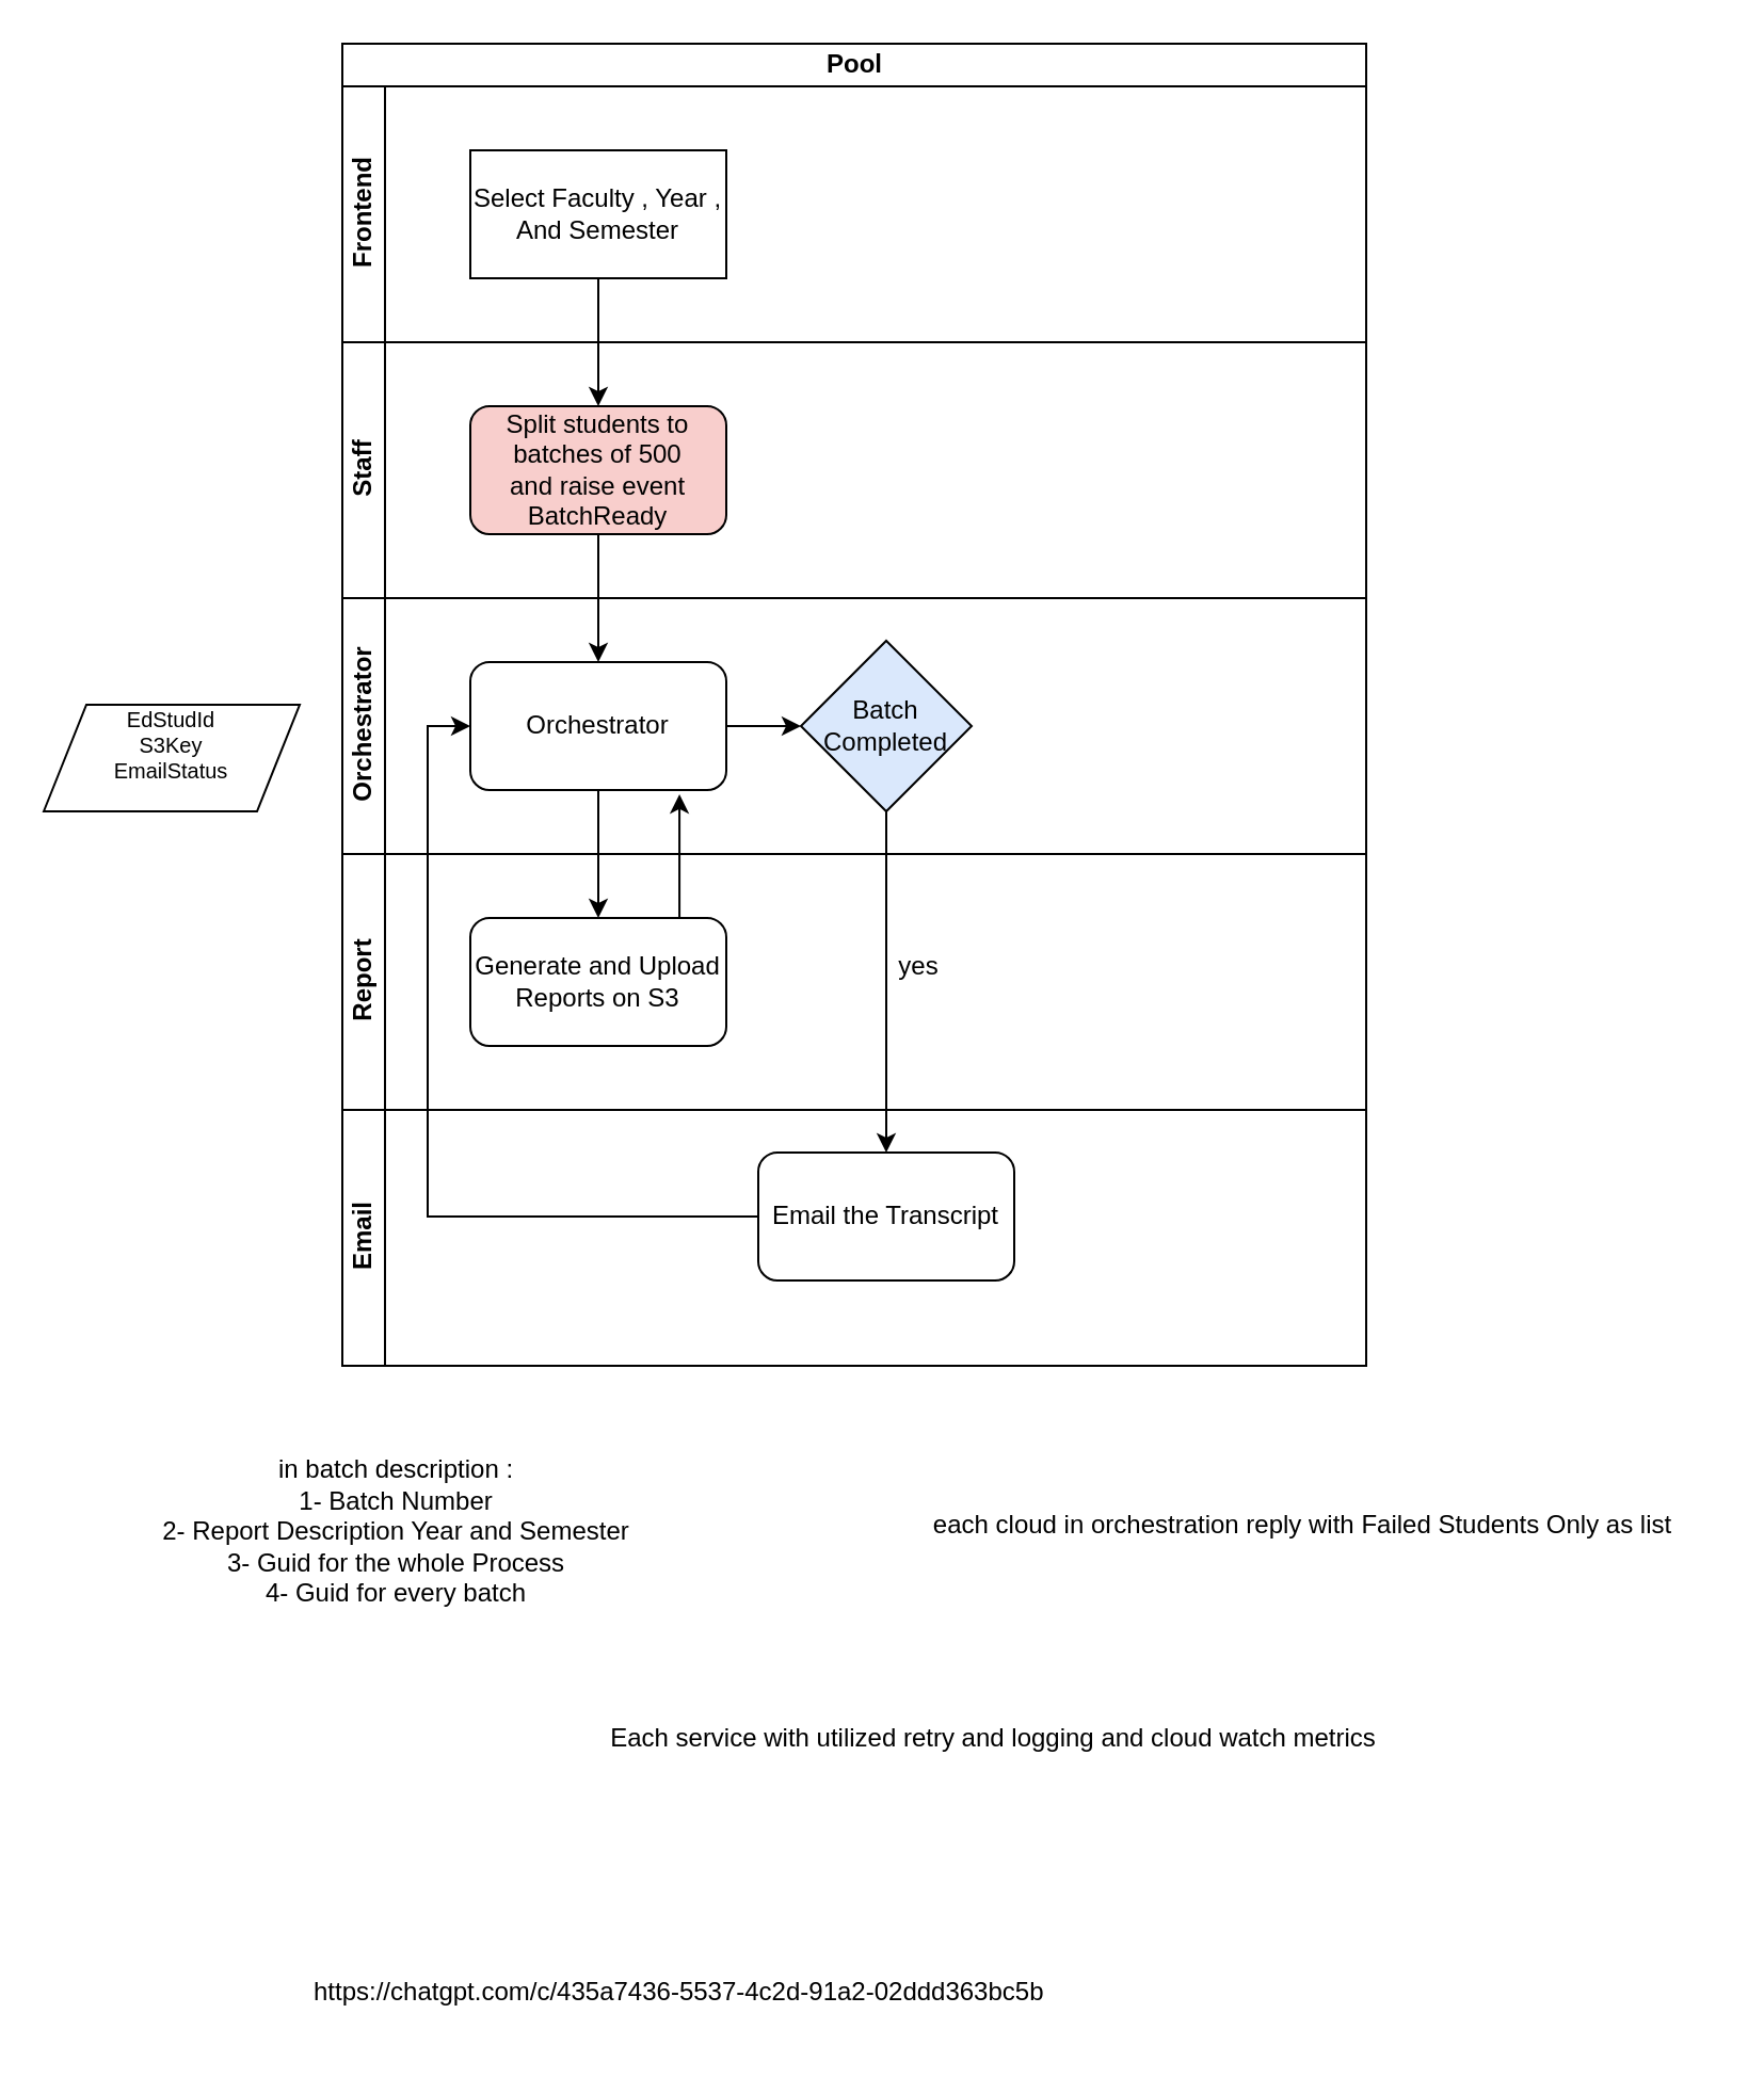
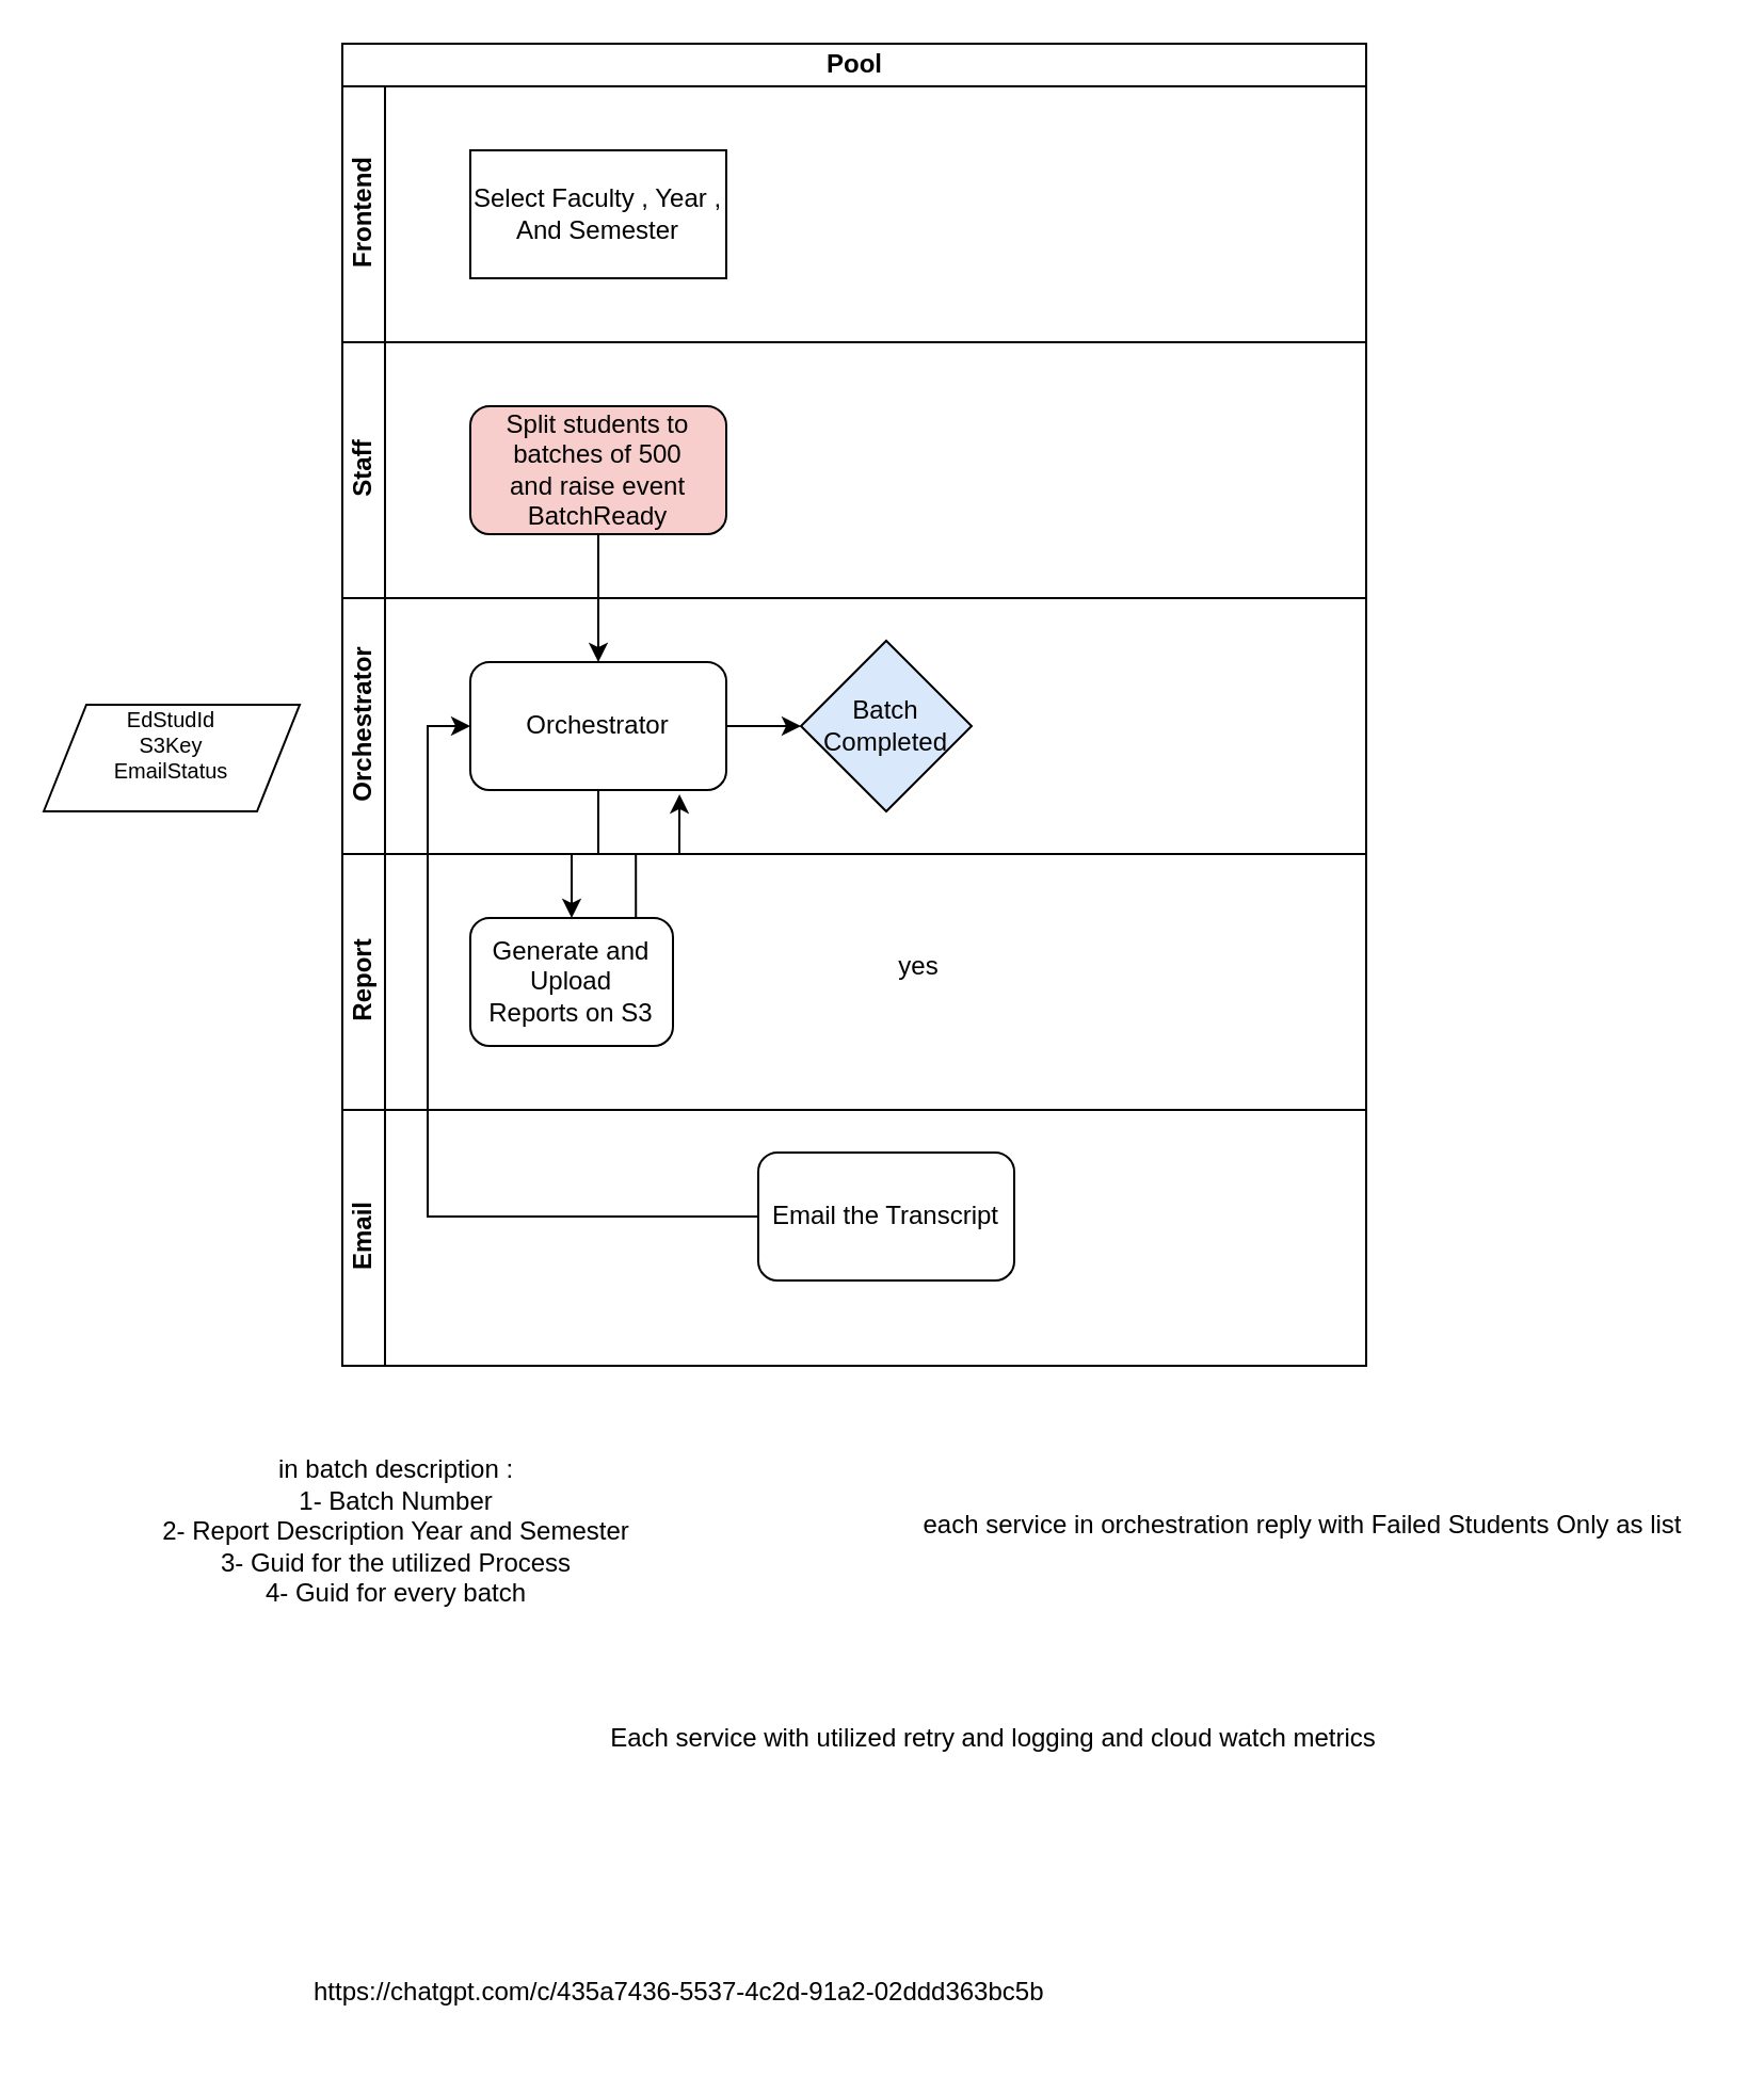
- <mxCell id="13" style="edgeStyle=orthogonalEdgeStyle;rounded=0;orthogonalLoop=1;jettySize=auto;html=1;" edge="1" parent="2" source="4" target="6"><mxGeometry relative="1" as="geometry"><mxPoint x="200" y="-50" as="targetPoint" /></mxGeometry></mxCell>
- <mxCell id="12" value="Generate and Upload &lt;br&gt;Reports on S3" style="rounded=1;whiteSpace=wrap;html=1;" vertex="1" parent="11"><mxGeometry x="60" y="30" width="120" height="60" as="geometry" /></mxCell>
+ <mxCell id="12" value="Generate and Upload &lt;br&gt;Reports on S3" style="rounded=1;whiteSpace=wrap;html=1;" vertex="1" parent="11"><mxGeometry x="60" y="30" width="95" height="60" as="geometry" /></mxCell>
- <mxCell id="19" style="edgeStyle=orthogonalEdgeStyle;rounded=0;orthogonalLoop=1;jettySize=auto;html=1;" edge="1" parent="2" source="10" target="18"><mxGeometry relative="1" as="geometry" /></mxCell>
- <mxCell id="24" value="each cloud in orchestration reply with Failed Students Only as list" style="text;html=1;align=center;verticalAlign=middle;resizable=0;points=[];autosize=1;strokeColor=none;fillColor=none;" vertex="1" parent="1"><mxGeometry x="415" y="700" width="390" height="30" as="geometry" /></mxCell>
+ <mxCell id="24" value="each service in orchestration reply with Failed Students Only as list" style="text;html=1;align=center;verticalAlign=middle;resizable=0;points=[];autosize=1;strokeColor=none;fillColor=none;" vertex="1" parent="1"><mxGeometry x="415" y="700" width="390" height="30" as="geometry" /></mxCell>
- <mxCell id="23" value="in batch description : &lt;br&gt;1- Batch Number &lt;br&gt;2- Report Description Year and Semester&lt;div&gt;3- Guid for the whole Process&lt;br&gt;4- Guid for every batch&lt;br&gt;&lt;/div&gt;&lt;div&gt;&lt;br/&gt;&lt;/div&gt;" style="text;html=1;align=center;verticalAlign=middle;resizable=0;points=[];autosize=1;strokeColor=none;fillColor=none;" vertex="1" parent="1"><mxGeometry x="60" y="675" width="250" height="100" as="geometry" /></mxCell>
+ <mxCell id="23" value="in batch description : &lt;br&gt;1- Batch Number &lt;br&gt;2- Report Description Year and Semester&lt;div&gt;3- Guid for the utilized Process&lt;br&gt;4- Guid for every batch&lt;br&gt;&lt;/div&gt;&lt;div&gt;&lt;br/&gt;&lt;/div&gt;" style="text;html=1;align=center;verticalAlign=middle;resizable=0;points=[];autosize=1;strokeColor=none;fillColor=none;" vertex="1" parent="1"><mxGeometry x="60" y="675" width="250" height="100" as="geometry" /></mxCell>
